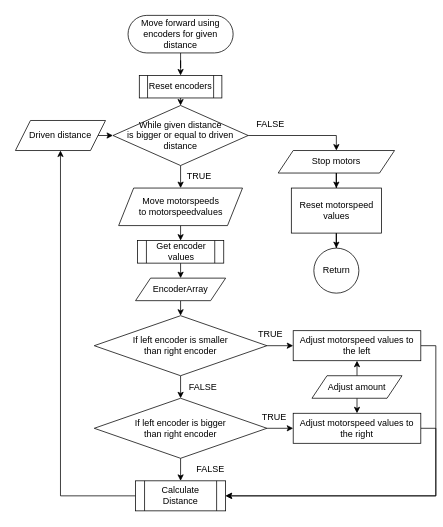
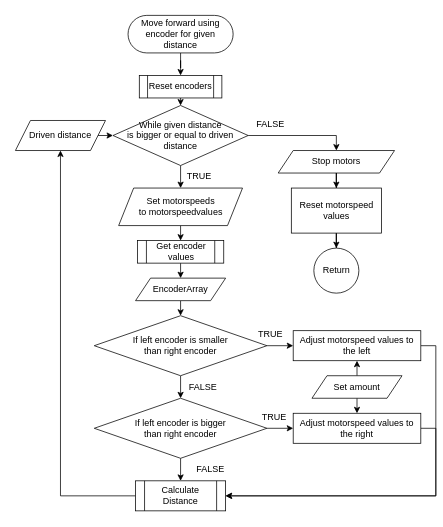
- <mxCell id="3" value="Move forward using encoders for given distance" style="rounded=1;whiteSpace=wrap;html=1;arcSize=50;" parent="1" vertex="1"><mxGeometry x="170" y="20" width="140" height="50" as="geometry" /></mxCell>
+ <mxCell id="3" value="Move forward using encoder for given distance" style="rounded=1;whiteSpace=wrap;html=1;arcSize=50;" parent="1" vertex="1"><mxGeometry x="170" y="20" width="140" height="50" as="geometry" /></mxCell>
- <mxCell id="10" value="Move motorspeeds &lt;br&gt;to motorspeedvalues" style="shape=parallelogram;perimeter=parallelogramPerimeter;whiteSpace=wrap;html=1;fixedSize=1;" parent="1" vertex="1"><mxGeometry x="157.5" y="250" width="165" height="50" as="geometry" /></mxCell>
+ <mxCell id="10" value="Set motorspeeds &lt;br&gt;to motorspeedvalues" style="shape=parallelogram;perimeter=parallelogramPerimeter;whiteSpace=wrap;html=1;fixedSize=1;" parent="1" vertex="1"><mxGeometry x="157.5" y="250" width="165" height="50" as="geometry" /></mxCell>
- <mxCell id="42" value="Adjust amount" style="shape=parallelogram;perimeter=parallelogramPerimeter;whiteSpace=wrap;html=1;fixedSize=1;" parent="1" vertex="1"><mxGeometry x="415" y="500" width="120" height="30" as="geometry" /></mxCell>
+ <mxCell id="42" value="Set amount" style="shape=parallelogram;perimeter=parallelogramPerimeter;whiteSpace=wrap;html=1;fixedSize=1;" parent="1" vertex="1"><mxGeometry x="415" y="500" width="120" height="30" as="geometry" /></mxCell>
